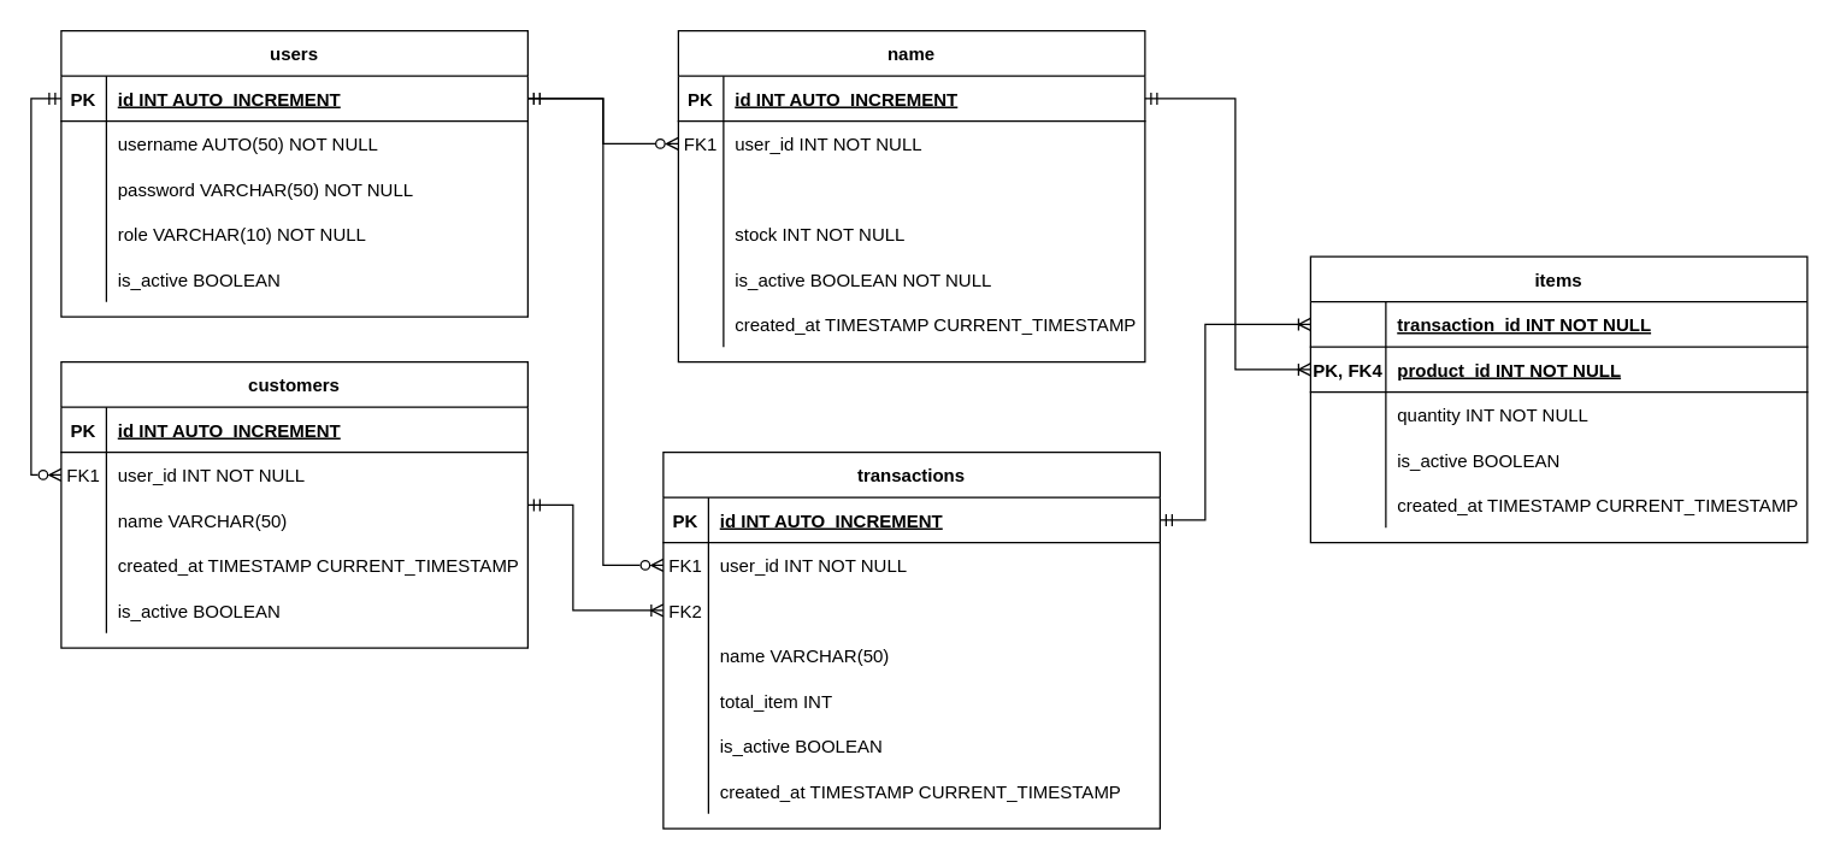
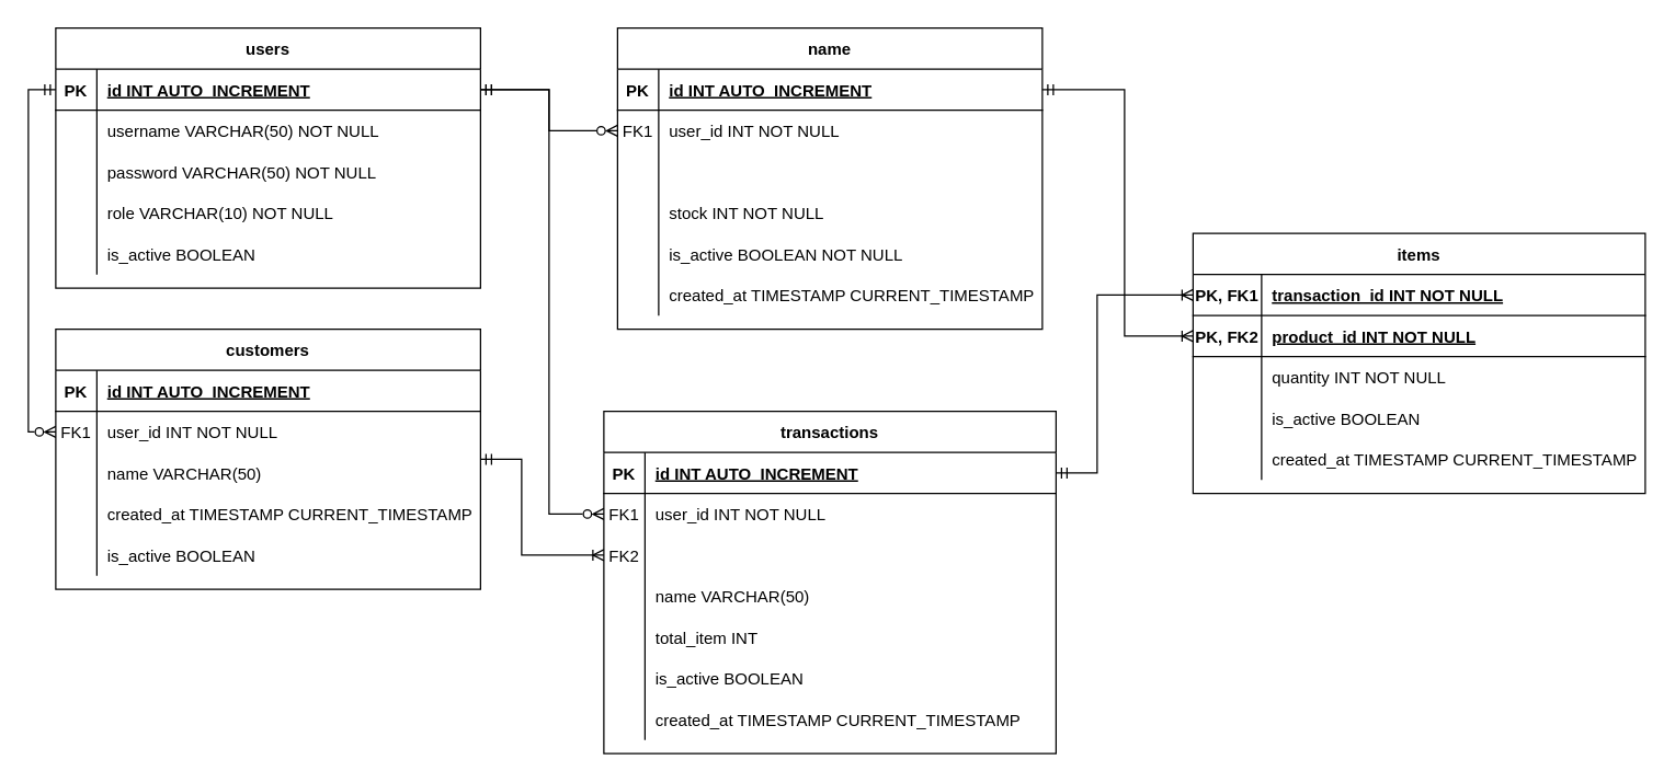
- <mxCell id="8" value="username AUTO(50) NOT NULL" style="shape=partialRectangle;overflow=hidden;connectable=0;fillColor=none;top=0;left=0;bottom=0;right=0;align=left;spacingLeft=6;" parent="6" vertex="1"><mxGeometry x="30" width="280" height="30" as="geometry"><mxRectangle width="280" height="30" as="alternateBounds" /></mxGeometry></mxCell>
+ <mxCell id="8" value="username VARCHAR(50) NOT NULL" style="shape=partialRectangle;overflow=hidden;connectable=0;fillColor=none;top=0;left=0;bottom=0;right=0;align=left;spacingLeft=6;" parent="6" vertex="1"><mxGeometry x="30" width="280" height="30" as="geometry"><mxRectangle width="280" height="30" as="alternateBounds" /></mxGeometry></mxCell>
+ <mxCell id="76" value="PK, FK1" style="shape=partialRectangle;overflow=hidden;connectable=0;fillColor=none;top=0;left=0;bottom=0;right=0;fontStyle=1;" vertex="1" parent="75"><mxGeometry width="50" height="30" as="geometry"><mxRectangle width="50" height="30" as="alternateBounds" /></mxGeometry></mxCell>
- <mxCell id="79" value="PK, FK4" style="shape=partialRectangle;overflow=hidden;connectable=0;fillColor=none;top=0;left=0;bottom=0;right=0;fontStyle=1;" vertex="1" parent="78"><mxGeometry width="50" height="30" as="geometry"><mxRectangle width="50" height="30" as="alternateBounds" /></mxGeometry></mxCell>
+ <mxCell id="79" value="PK, FK2" style="shape=partialRectangle;overflow=hidden;connectable=0;fillColor=none;top=0;left=0;bottom=0;right=0;fontStyle=1;" vertex="1" parent="78"><mxGeometry width="50" height="30" as="geometry"><mxRectangle width="50" height="30" as="alternateBounds" /></mxGeometry></mxCell>
